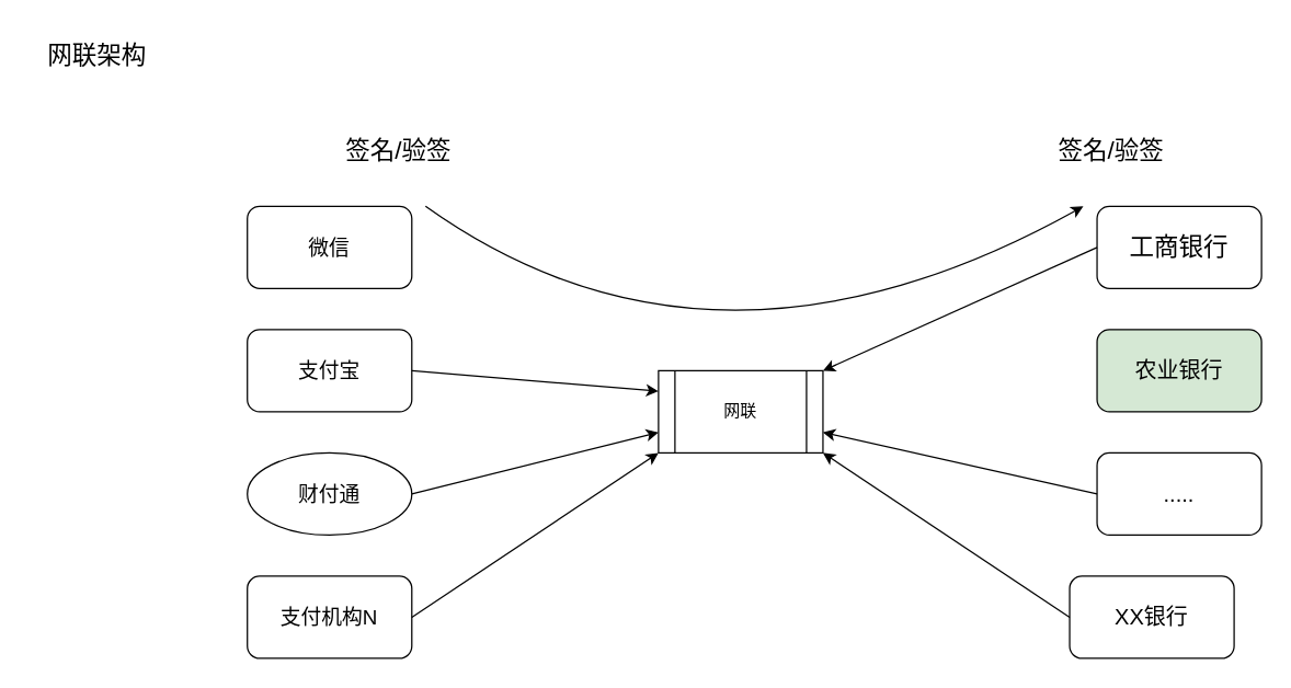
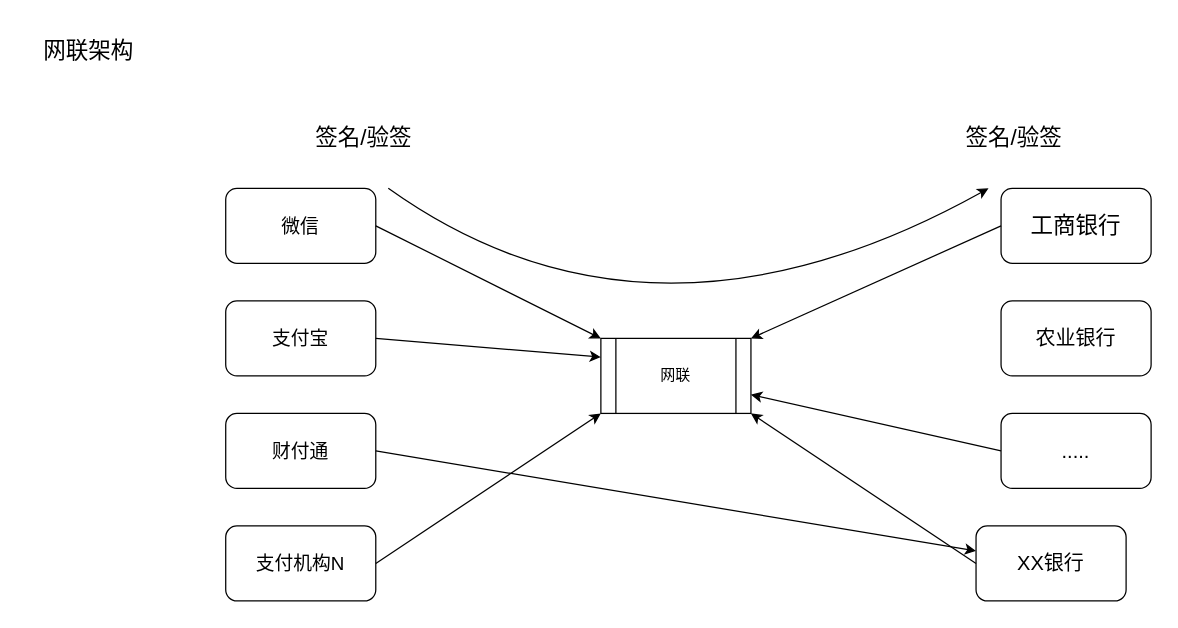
+ <mxCell id="14" value="" style="endArrow=classic;html=1;rounded=0;fontSize=15;exitX=1;exitY=0.5;exitDx=0;exitDy=0;entryX=0;entryY=0;entryDx=0;entryDy=0;" edge="1" parent="1" source="2" target="10"><mxGeometry width="50" height="50" relative="1" as="geometry"><mxPoint x="530" y="380" as="sourcePoint" /><mxPoint x="580" y="330" as="targetPoint" /></mxGeometry></mxCell>
- <mxCell id="7" value="&lt;font size=&quot;3&quot;&gt;农业银行&lt;/font&gt;" style="rounded=1;whiteSpace=wrap;html=1;fillColor=#d5e8d4;" vertex="1" parent="1"><mxGeometry x="800" y="240" width="120" height="60" as="geometry" /></mxCell>
+ <mxCell id="7" value="&lt;font size=&quot;3&quot;&gt;农业银行&lt;/font&gt;" style="rounded=1;whiteSpace=wrap;html=1;" vertex="1" parent="1"><mxGeometry x="800" y="240" width="120" height="60" as="geometry" /></mxCell>
- <mxCell id="12" value="" style="endArrow=classic;html=1;rounded=0;fontSize=15;entryX=0;entryY=0.75;entryDx=0;entryDy=0;exitX=1;exitY=0.5;exitDx=0;exitDy=0;" edge="1" parent="1" source="4" target="10"><mxGeometry width="50" height="50" relative="1" as="geometry"><mxPoint x="530" y="380" as="sourcePoint" /><mxPoint x="580" y="330" as="targetPoint" /></mxGeometry></mxCell>
+ <mxCell id="12" value="" style="endArrow=classic;html=1;rounded=0;fontSize=15;exitX=1;exitY=0.5;exitDx=0;exitDy=0;" edge="1" parent="1" source="4" target="9"><mxGeometry width="50" height="50" relative="1" as="geometry"><mxPoint x="530" y="380" as="sourcePoint" /><mxPoint x="580" y="330" as="targetPoint" /></mxGeometry></mxCell>
- <mxCell id="4" value="&lt;font style=&quot;font-size: 15px;&quot;&gt;财付通&lt;/font&gt;" style="ellipse;whiteSpace=wrap;html=1;" vertex="1" parent="1"><mxGeometry x="180" y="330" width="120" height="60" as="geometry" /></mxCell>
+ <mxCell id="4" value="&lt;font style=&quot;font-size: 15px;&quot;&gt;财付通&lt;/font&gt;" style="rounded=1;whiteSpace=wrap;html=1;" vertex="1" parent="1"><mxGeometry x="180" y="330" width="120" height="60" as="geometry" /></mxCell>
